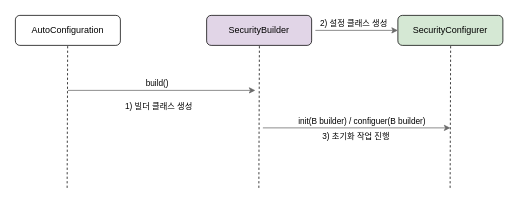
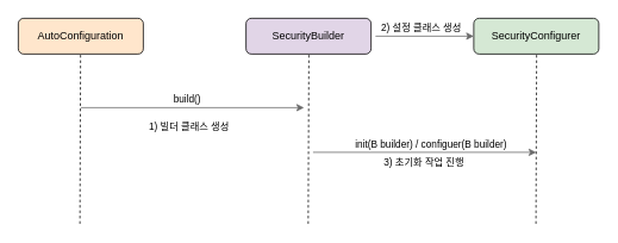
- <mxCell id="2" value="AutoConfiguration" style="rounded=1;whiteSpace=wrap;html=1;" vertex="1" parent="1"><mxGeometry x="20" y="20" width="140" height="40" as="geometry" /></mxCell>
+ <mxCell id="2" value="AutoConfiguration" style="rounded=1;whiteSpace=wrap;html=1;fillColor=#ffe6cc;" vertex="1" parent="1"><mxGeometry x="20" y="20" width="140" height="40" as="geometry" /></mxCell>
